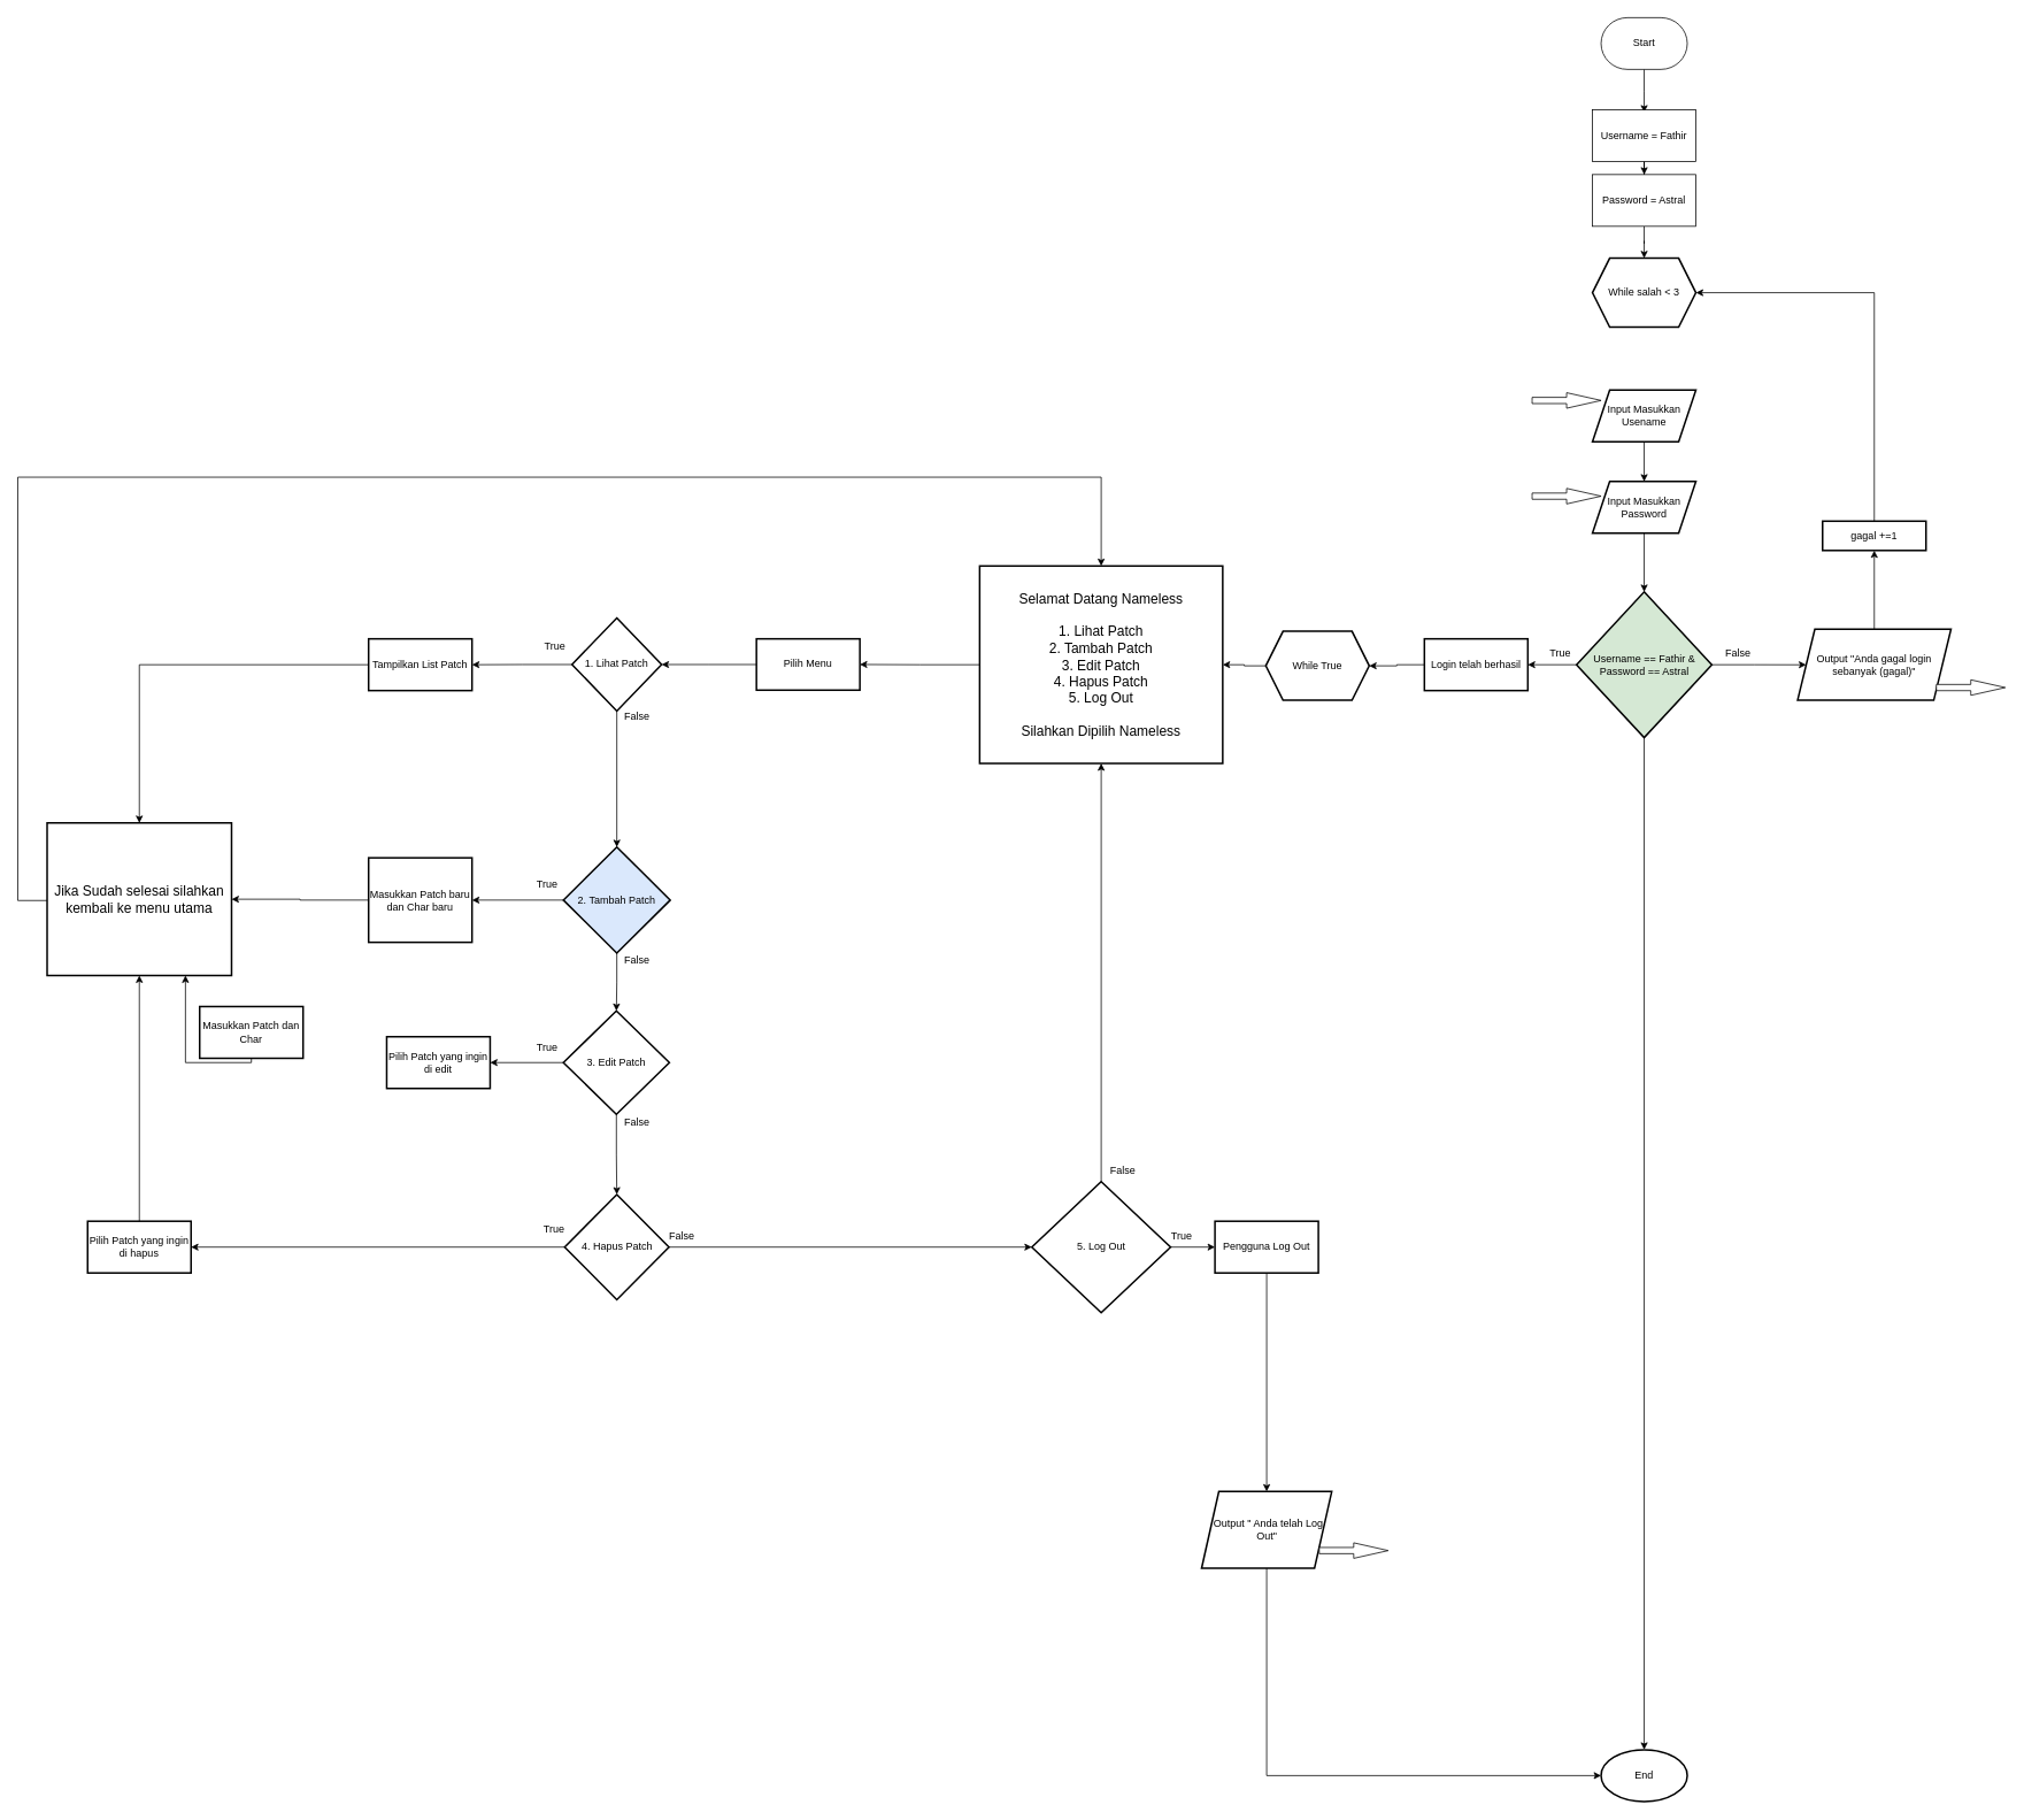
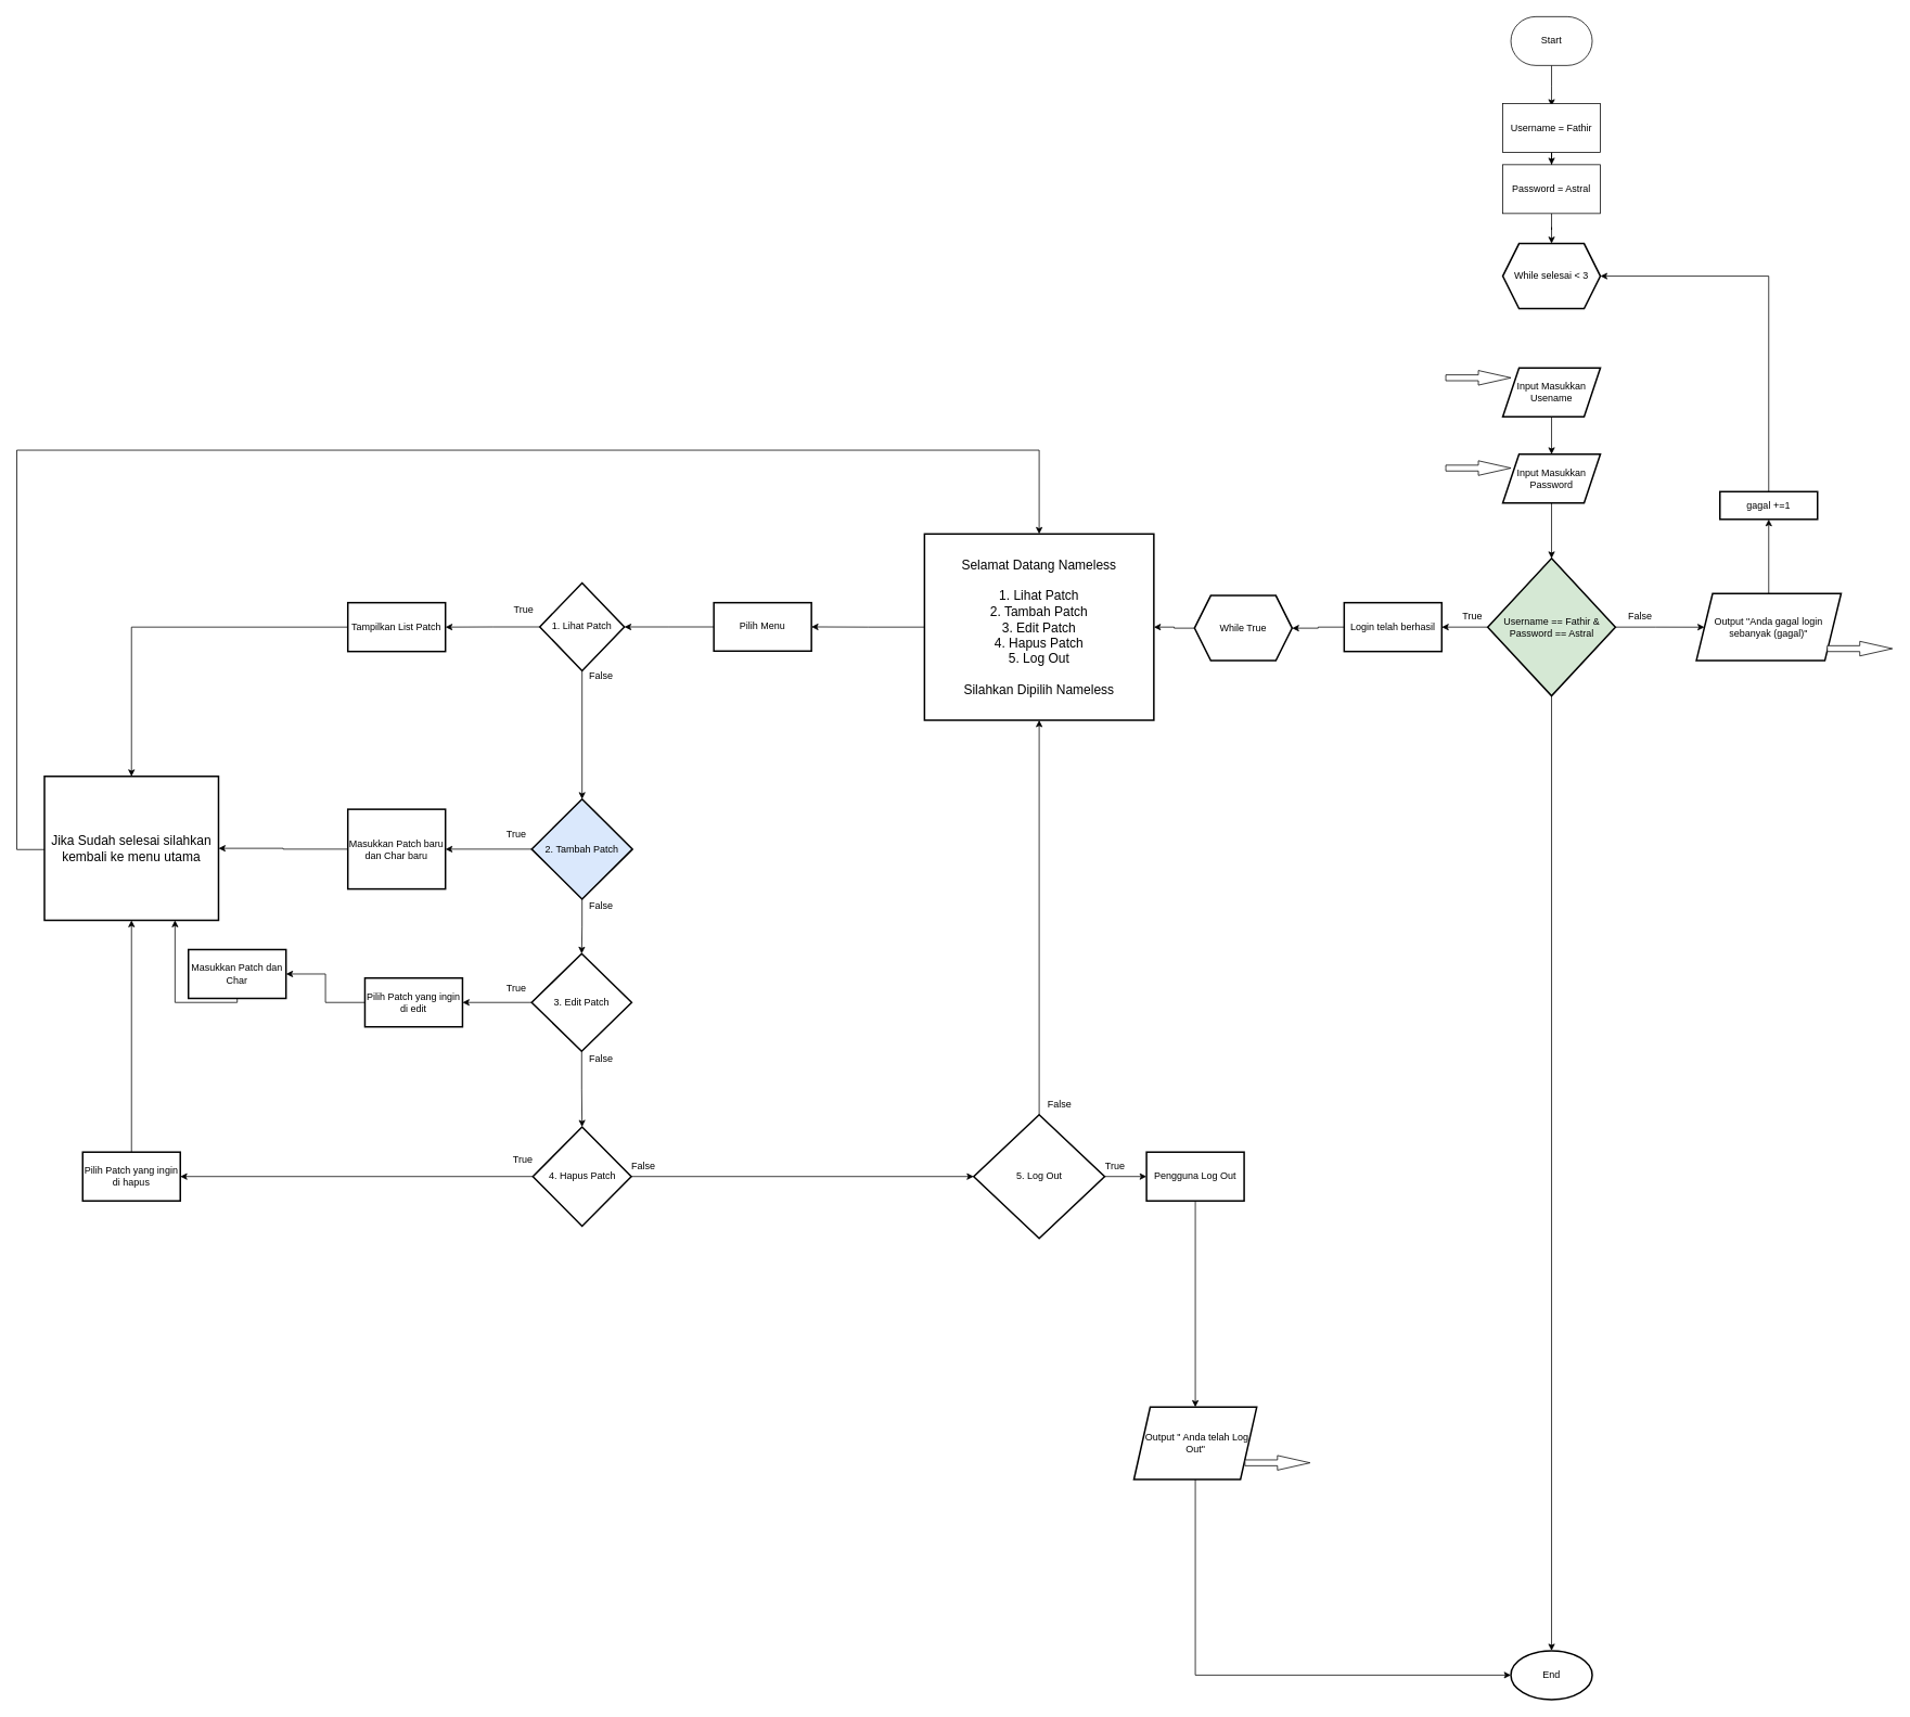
- <mxCell id="8" value="While salah &amp;lt; 3" style="shape=hexagon;perimeter=hexagonPerimeter2;whiteSpace=wrap;html=1;fixedSize=1;strokeWidth=2;" parent="1" vertex="1"><mxGeometry x="1847" y="299" width="120" height="80" as="geometry" /></mxCell>
+ <mxCell id="8" value="While selesai &amp;lt; 3" style="shape=hexagon;perimeter=hexagonPerimeter2;whiteSpace=wrap;html=1;fixedSize=1;strokeWidth=2;" parent="1" vertex="1"><mxGeometry x="1847" y="299" width="120" height="80" as="geometry" /></mxCell>
+ <mxCell id="50" value="" style="edgeStyle=orthogonalEdgeStyle;rounded=0;orthogonalLoop=1;jettySize=auto;html=1;" parent="1" source="51" target="53" edge="1"><mxGeometry relative="1" as="geometry" /></mxCell>
